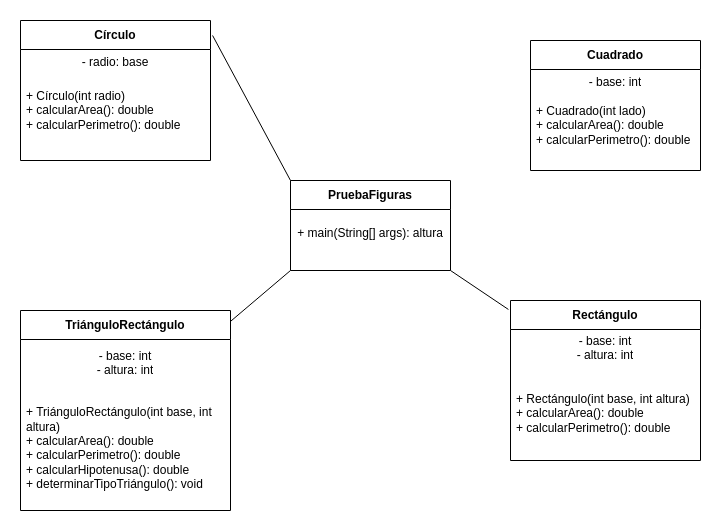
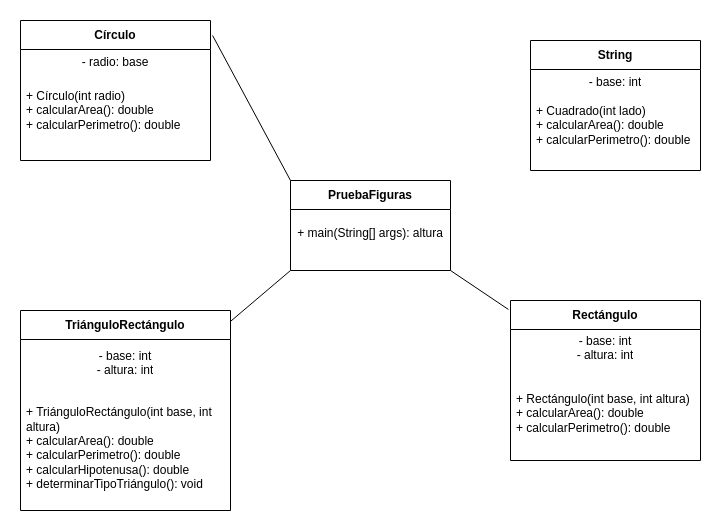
- <mxCell id="8" value="Cuadrado" style="swimlane;fontStyle=1;align=center;verticalAlign=middle;childLayout=stackLayout;horizontal=1;startSize=29;horizontalStack=0;resizeParent=1;resizeParentMax=0;resizeLast=0;collapsible=0;marginBottom=0;html=1;whiteSpace=wrap;" vertex="1" parent="1"><mxGeometry x="530" y="40" width="170" height="130" as="geometry" /></mxCell>
+ <mxCell id="8" value="String" style="swimlane;fontStyle=1;align=center;verticalAlign=middle;childLayout=stackLayout;horizontal=1;startSize=29;horizontalStack=0;resizeParent=1;resizeParentMax=0;resizeLast=0;collapsible=0;marginBottom=0;html=1;whiteSpace=wrap;" vertex="1" parent="1"><mxGeometry x="530" y="40" width="170" height="130" as="geometry" /></mxCell>
